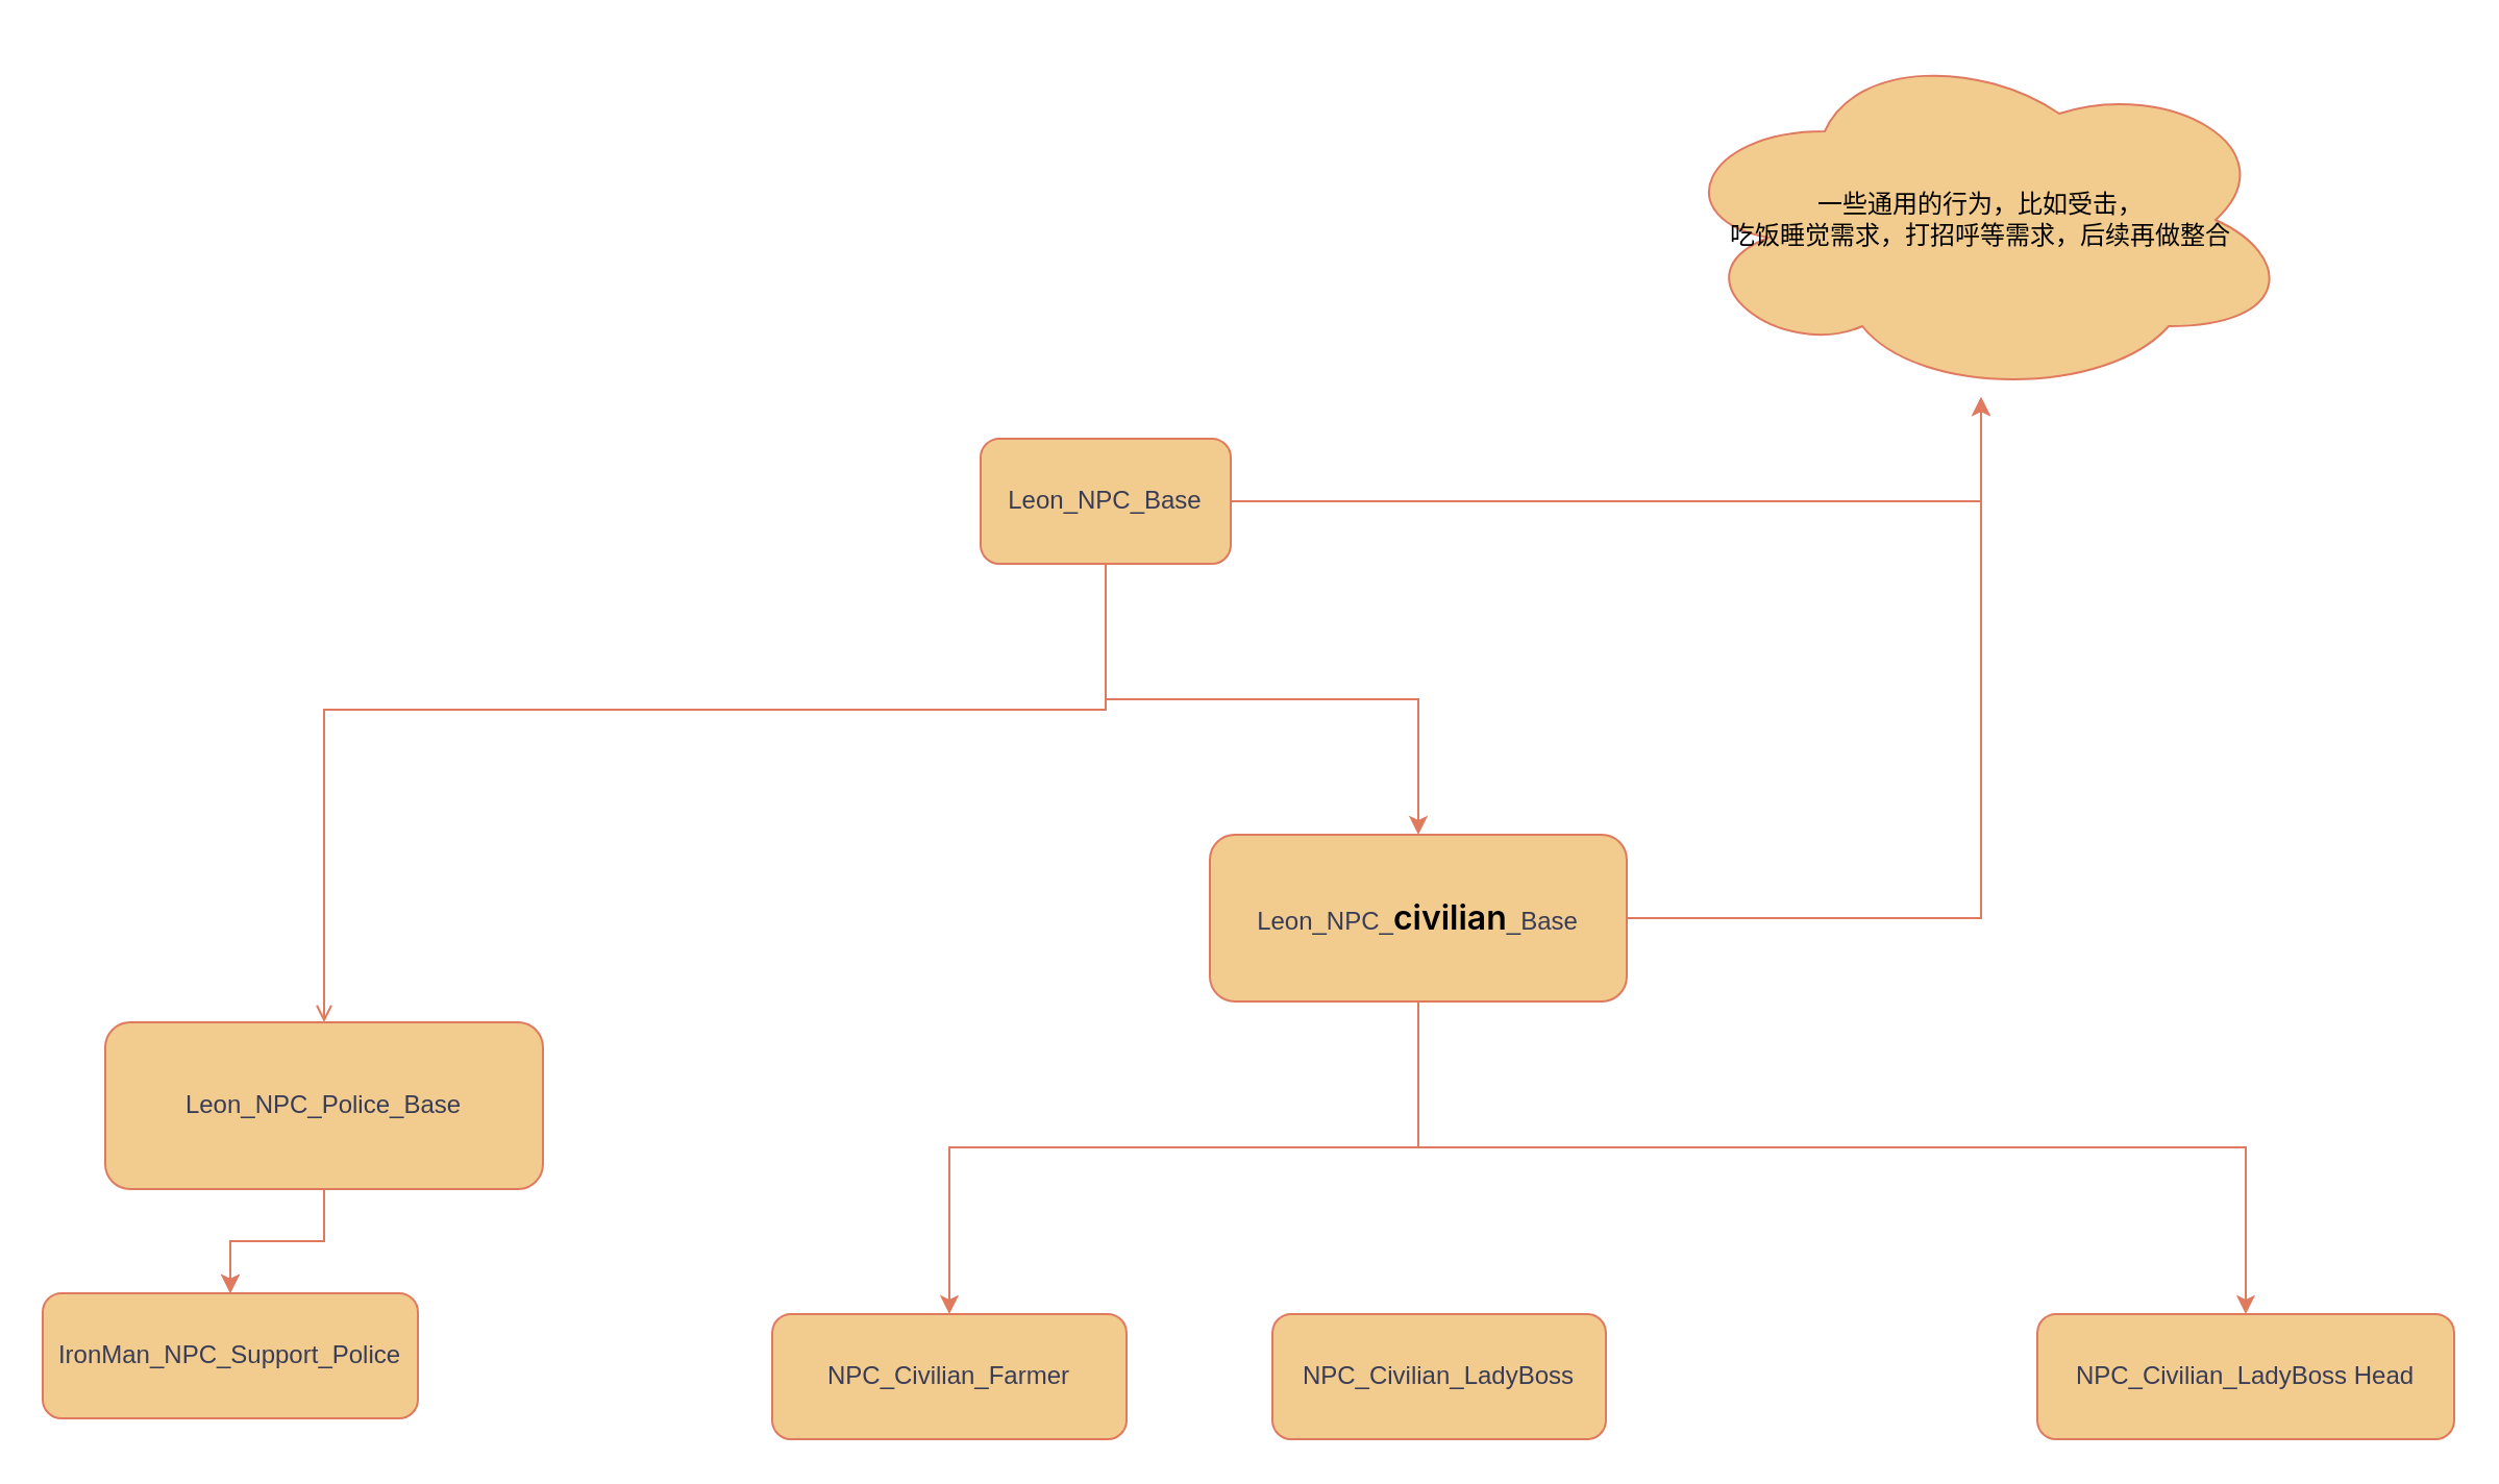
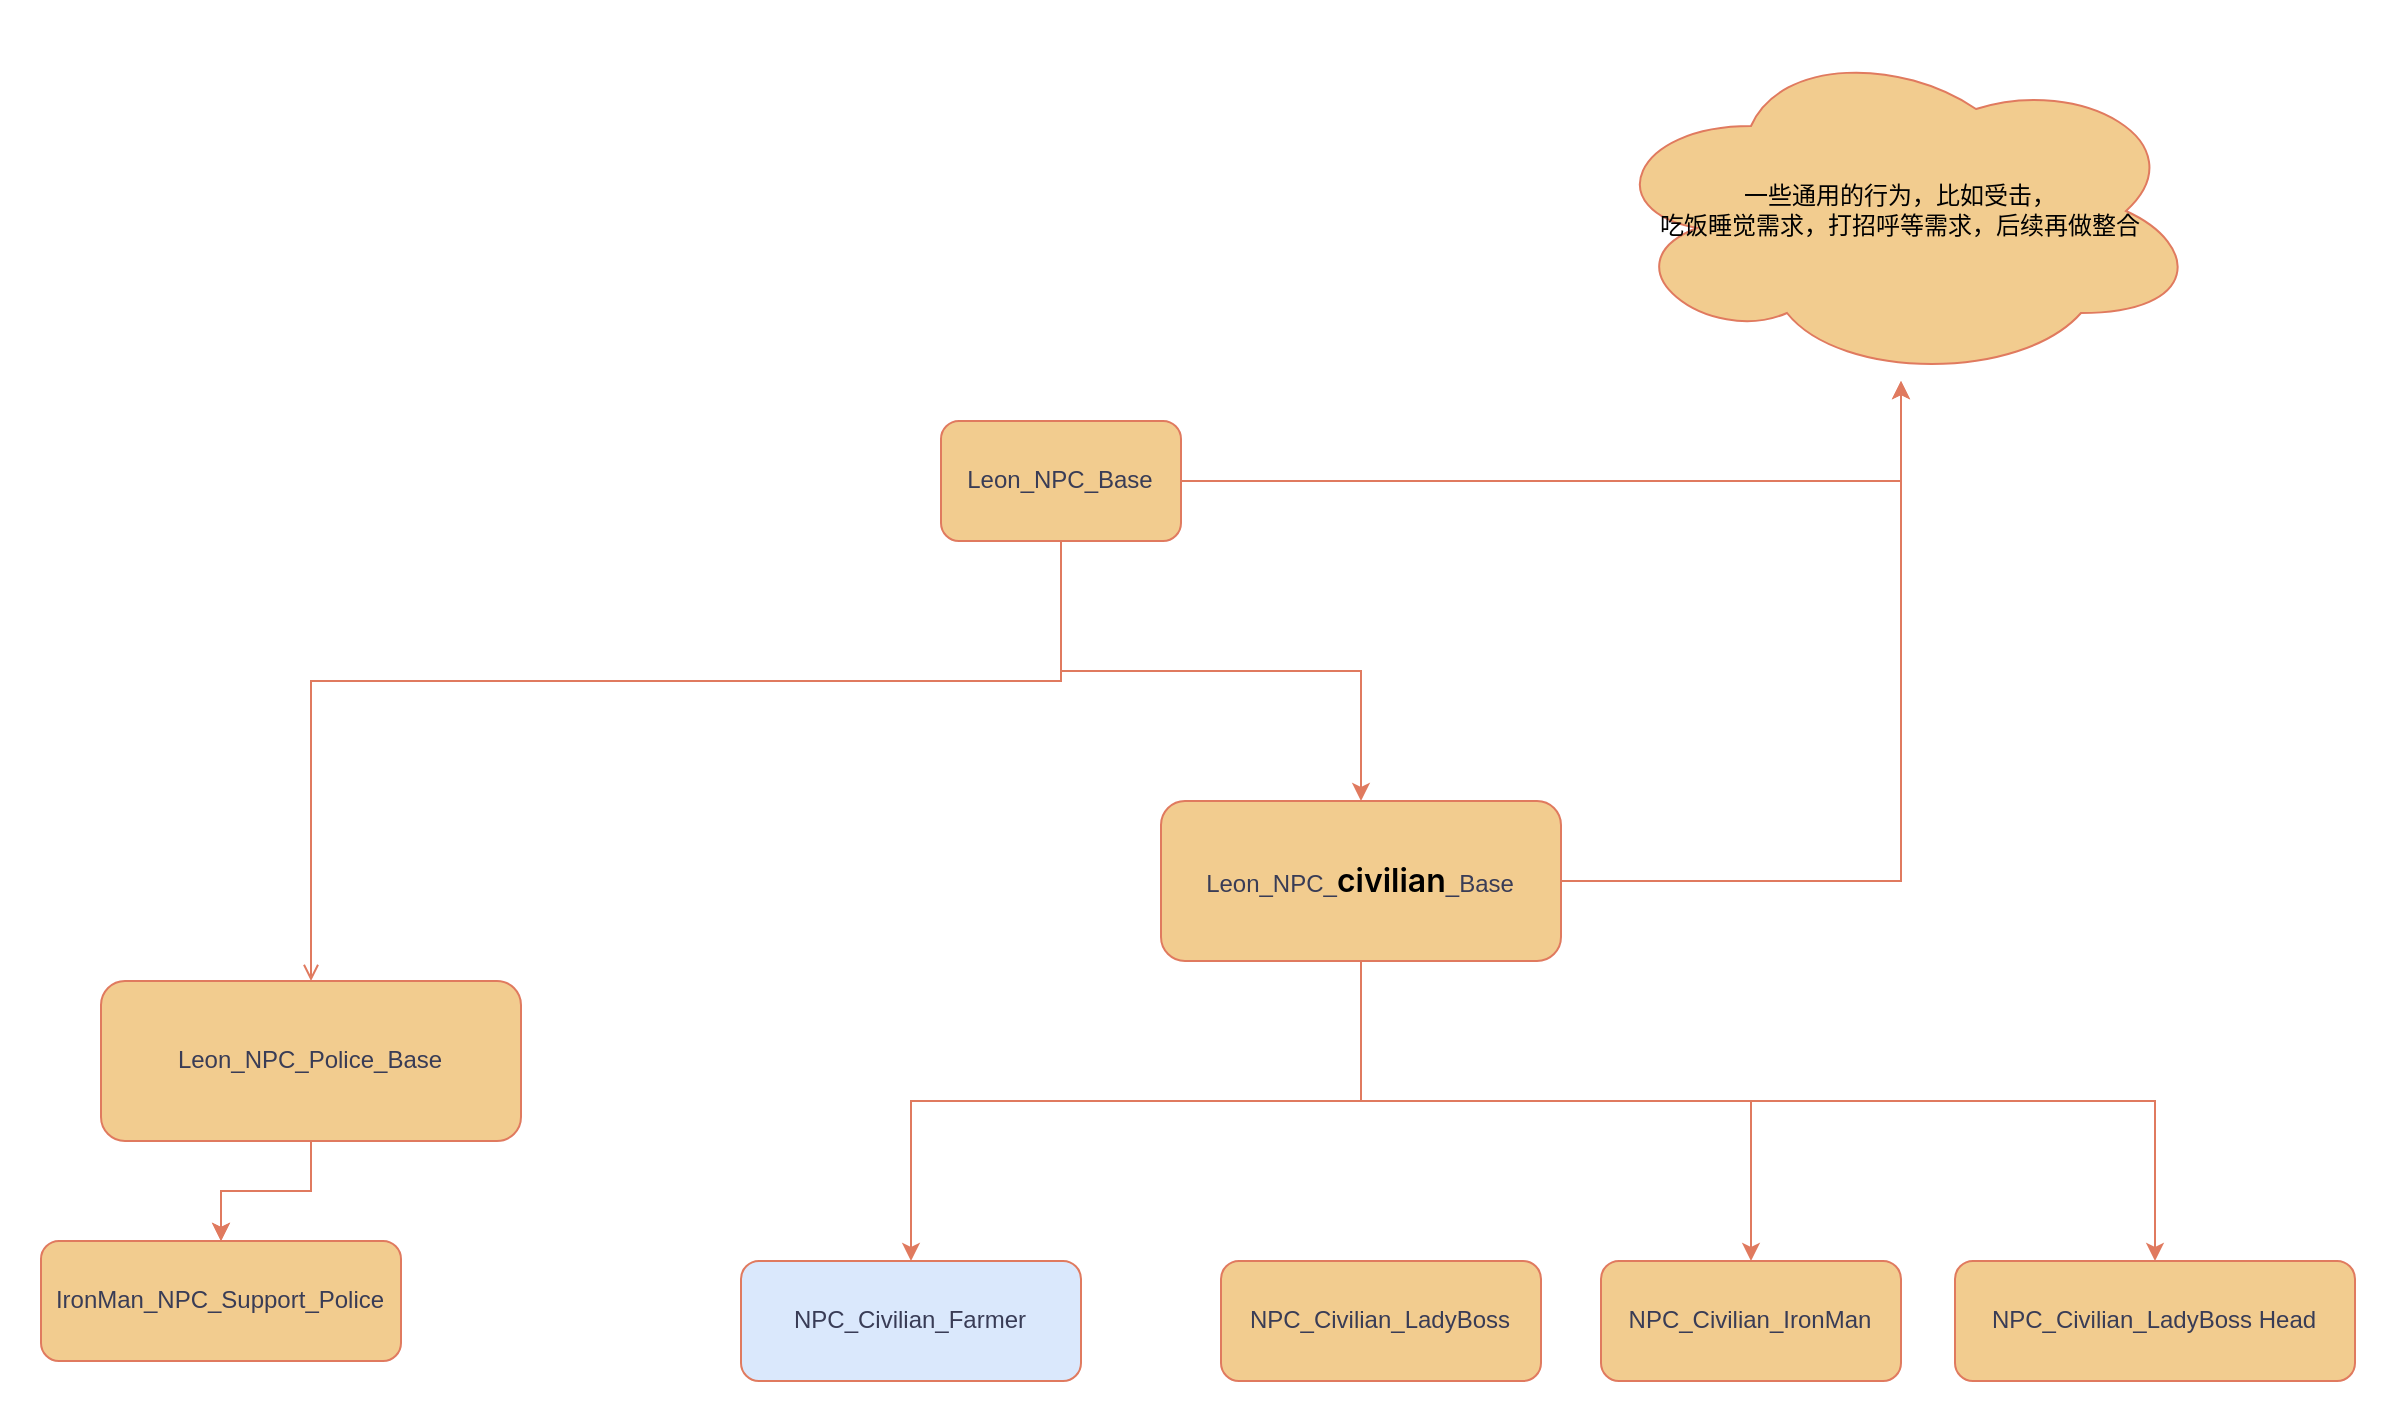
+ <mxCell id="12" style="edgeStyle=orthogonalEdgeStyle;rounded=0;orthogonalLoop=1;jettySize=auto;html=1;strokeColor=#E07A5F;fontColor=#393C56;fillColor=#F2CC8F;" edge="1" parent="1" source="14" target="18"><mxGeometry relative="1" as="geometry"><Array as="points"><mxPoint x="680" y="550" /><mxPoint x="875" y="550" /></Array></mxGeometry></mxCell>
- <mxCell id="16" value="NPC_Civilian_Farmer" style="rounded=1;whiteSpace=wrap;html=1;strokeColor=#E07A5F;fontColor=#393C56;fillColor=#F2CC8F;" vertex="1" parent="1"><mxGeometry x="370" y="630" width="170" height="60" as="geometry" /></mxCell>
+ <mxCell id="16" value="NPC_Civilian_Farmer" style="rounded=1;whiteSpace=wrap;html=1;strokeColor=#E07A5F;fontColor=#393C56;fillColor=#dae8fc;" vertex="1" parent="1"><mxGeometry x="370" y="630" width="170" height="60" as="geometry" /></mxCell>
+ <mxCell id="18" value="NPC_Civilian_IronMan" style="rounded=1;whiteSpace=wrap;html=1;strokeColor=#E07A5F;fontColor=#393C56;fillColor=#F2CC8F;" vertex="1" parent="1"><mxGeometry x="800" y="630" width="150" height="60" as="geometry" /></mxCell>
